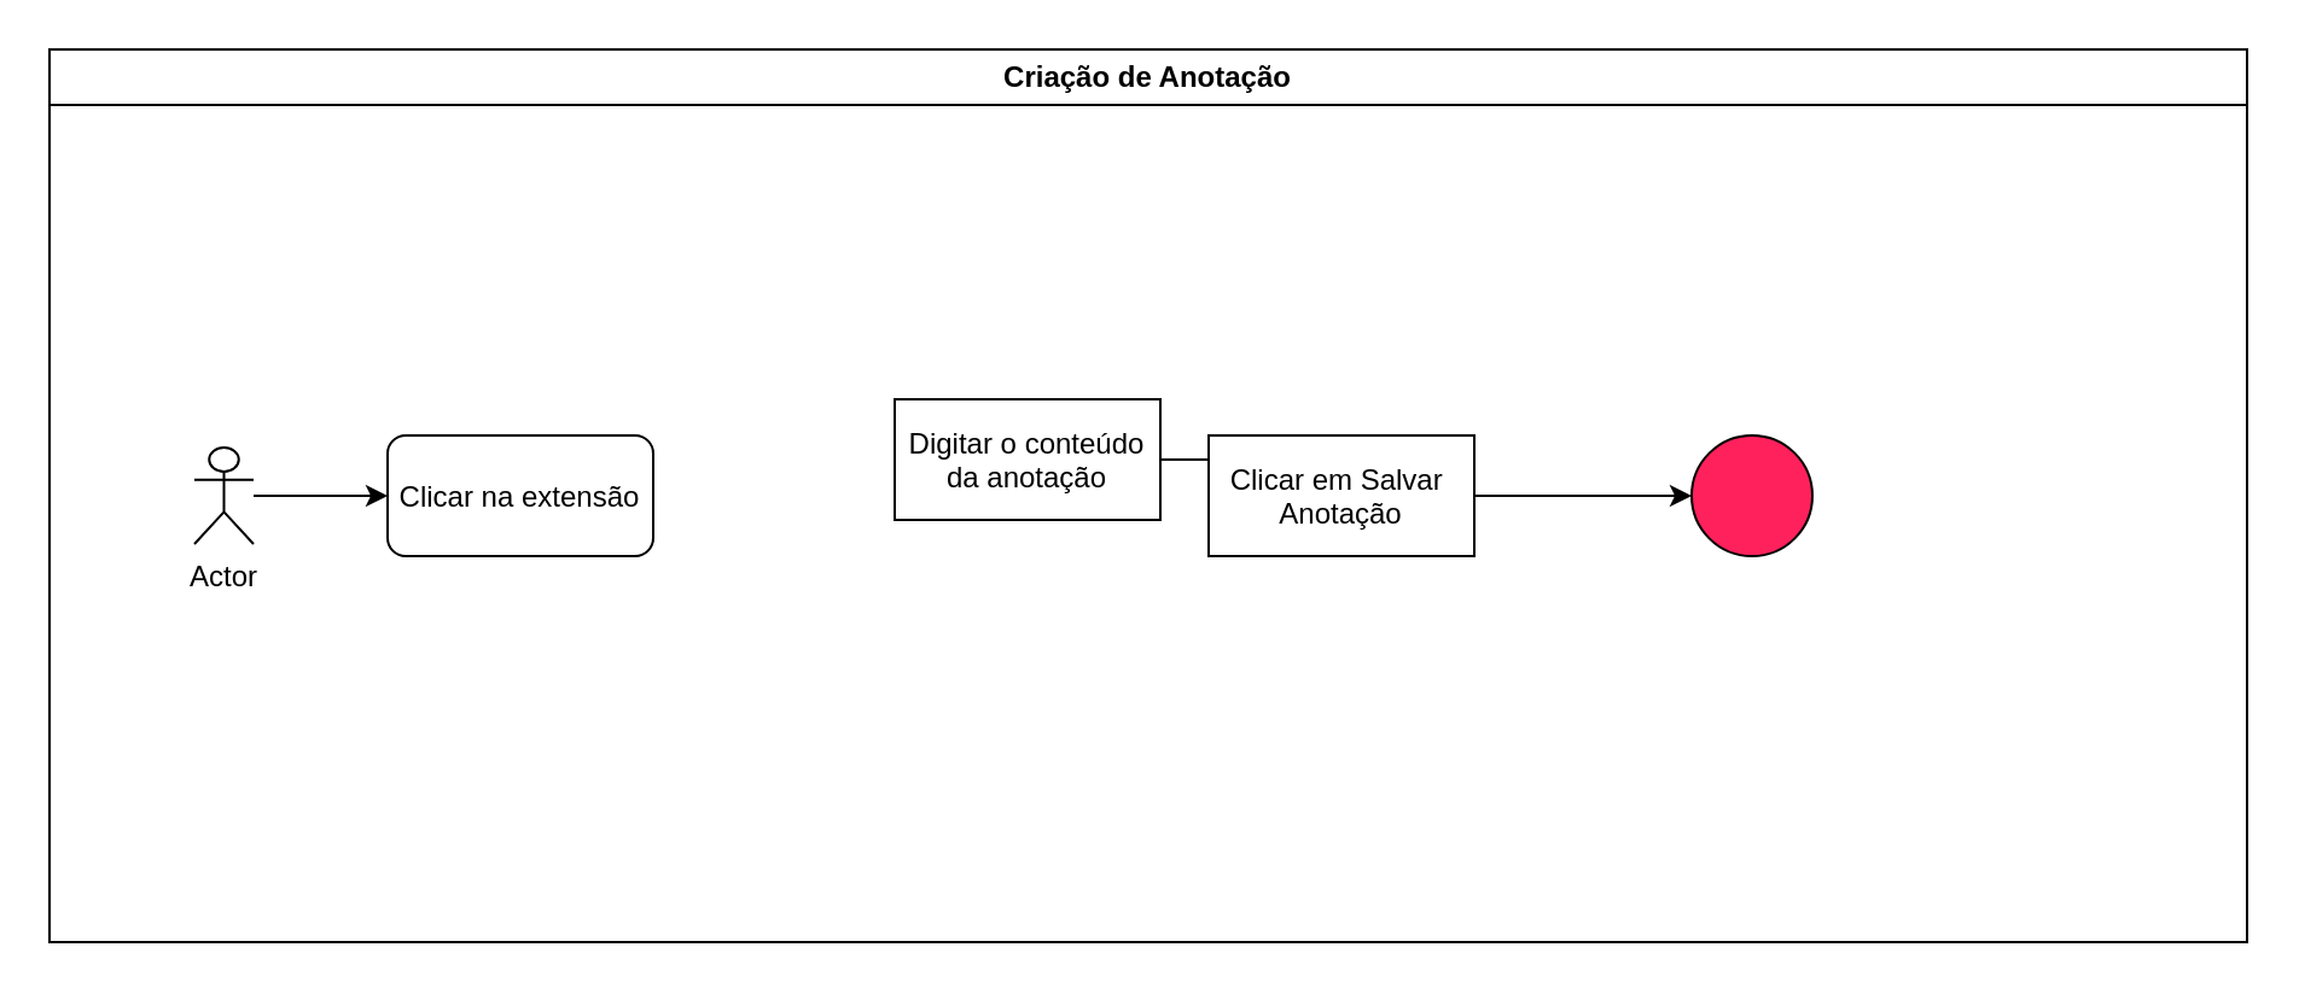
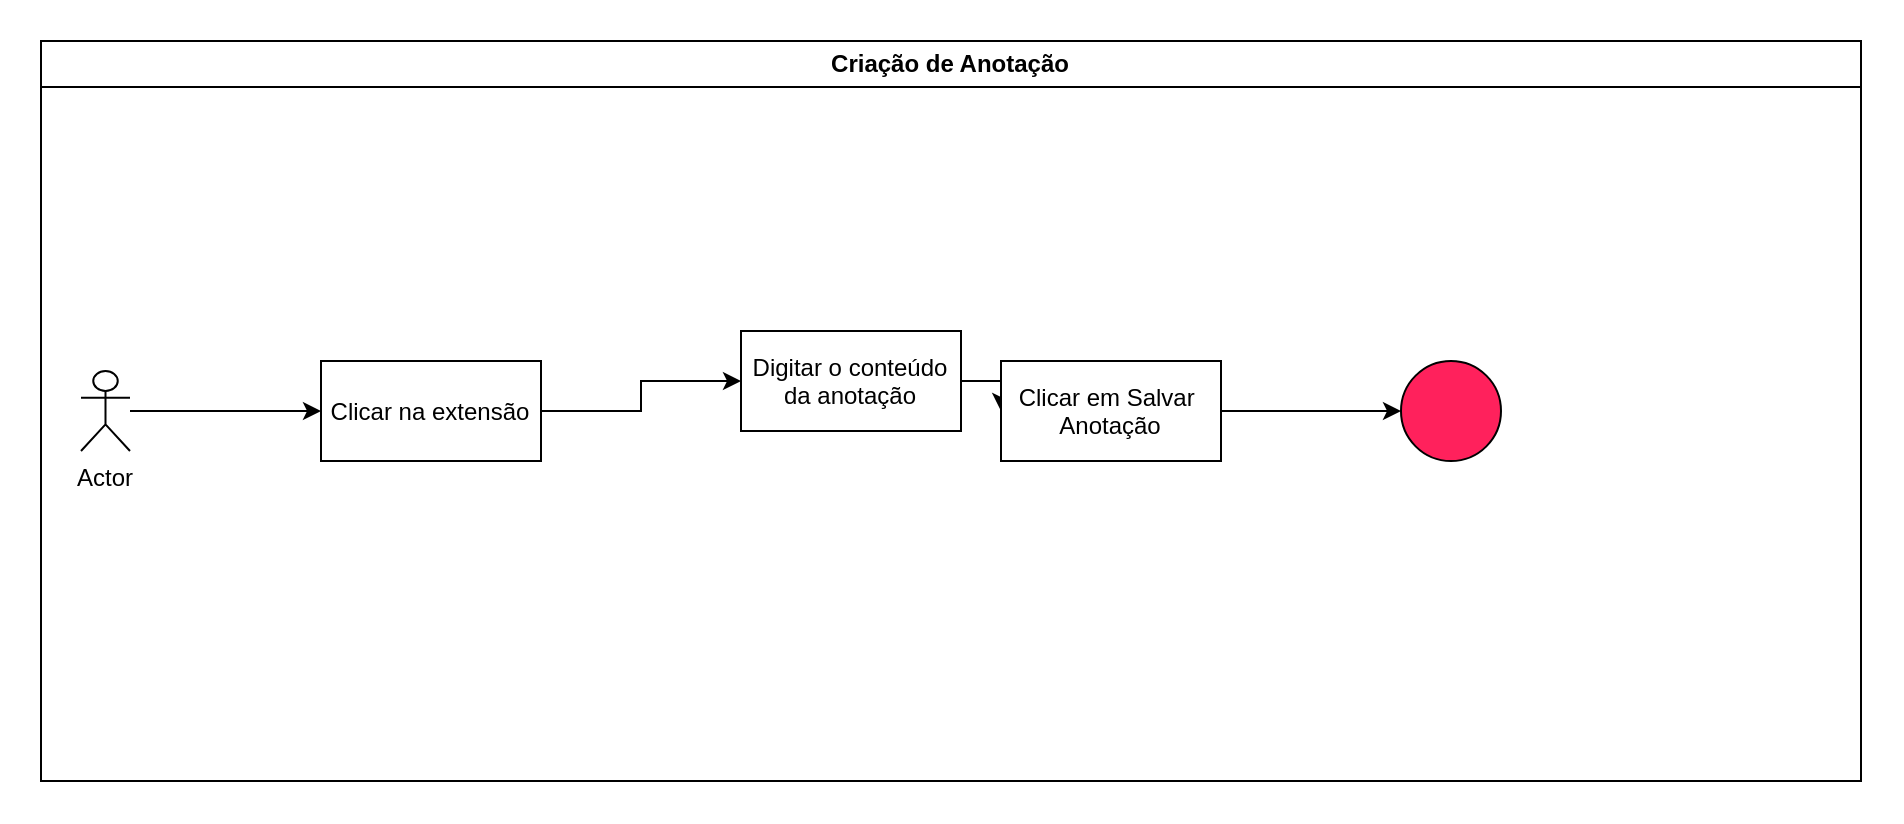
- <mxCell id="5" style="edgeStyle=orthogonalEdgeStyle;rounded=0;orthogonalLoop=1;jettySize=auto;html=1;entryX=0;entryY=0.5;entryDx=0;entryDy=0;endArrow=none;" edge="1" parent="2" source="6" target="10"><mxGeometry relative="1" as="geometry" /></mxCell>
+ <mxCell id="5" style="edgeStyle=orthogonalEdgeStyle;rounded=0;orthogonalLoop=1;jettySize=auto;html=1;entryX=0;entryY=0.5;entryDx=0;entryDy=0;" edge="1" parent="2" source="6" target="10"><mxGeometry relative="1" as="geometry" /></mxCell>
+ <mxCell id="3" style="edgeStyle=orthogonalEdgeStyle;rounded=0;orthogonalLoop=1;jettySize=auto;html=1;entryX=0;entryY=0.5;entryDx=0;entryDy=0;" edge="1" parent="2" source="4" target="6"><mxGeometry relative="1" as="geometry" /></mxCell>
- <mxCell id="8" value="Actor" style="shape=umlActor;verticalLabelPosition=bottom;verticalAlign=top;html=1;outlineConnect=0;" vertex="1" parent="2"><mxGeometry x="60" y="165" width="24.5" height="40" as="geometry" /></mxCell>
+ <mxCell id="8" value="Actor" style="shape=umlActor;verticalLabelPosition=bottom;verticalAlign=top;html=1;outlineConnect=0;" vertex="1" parent="2"><mxGeometry x="20" y="165" width="24.5" height="40" as="geometry" /></mxCell>
- <mxCell id="4" value="Clicar na extensão" style="rounded=1;" vertex="1" parent="2"><mxGeometry x="140" y="160" width="110" height="50" as="geometry" /></mxCell>
+ <mxCell id="4" value="Clicar na extensão" style="" vertex="1" parent="2"><mxGeometry x="140" y="160" width="110" height="50" as="geometry" /></mxCell>
